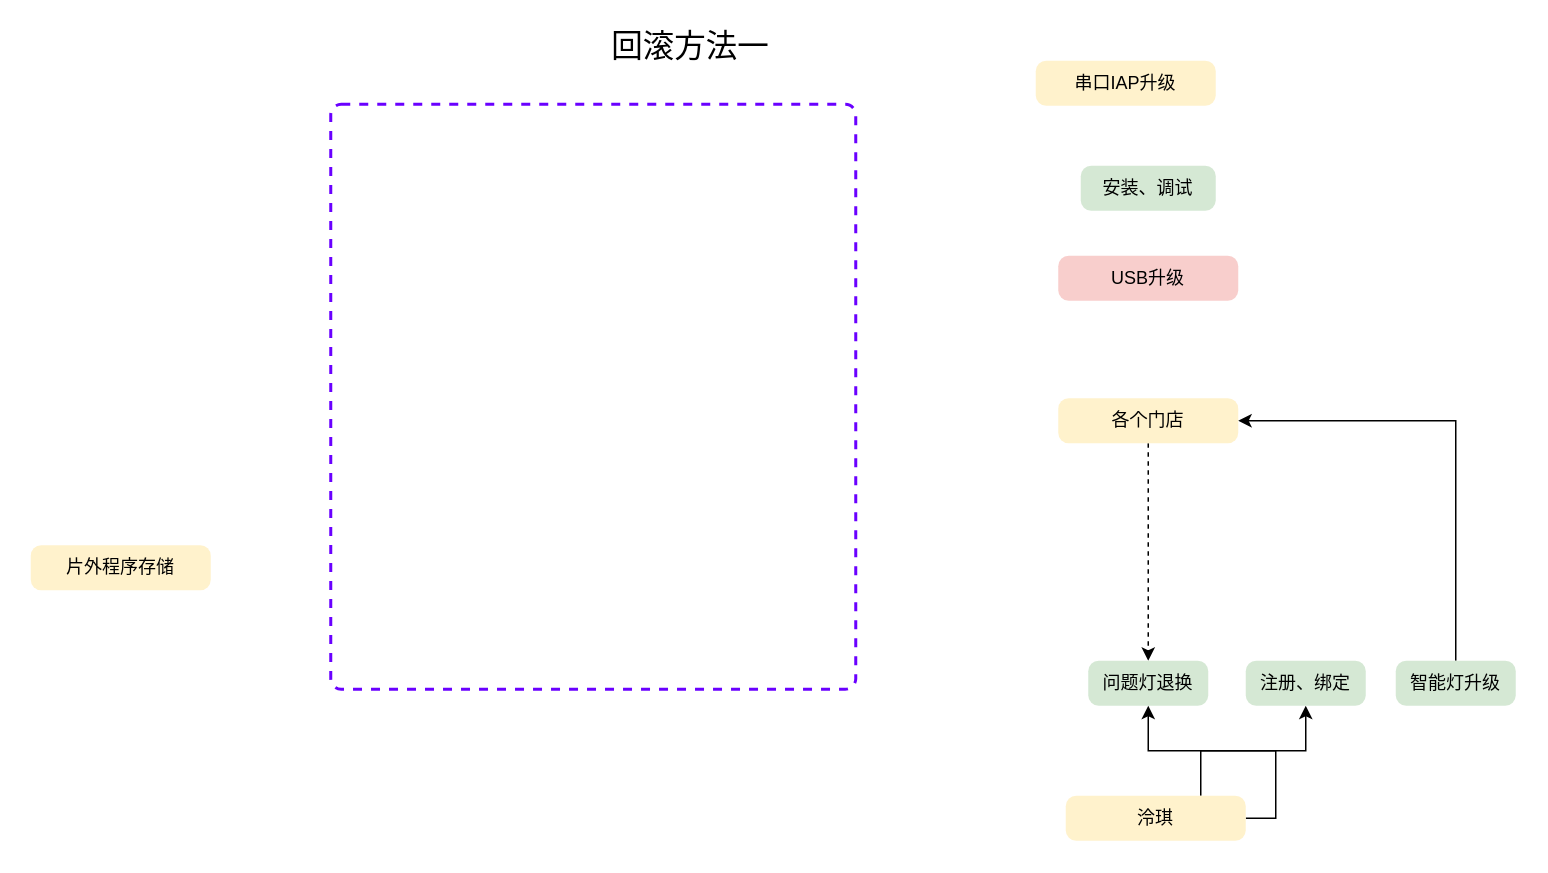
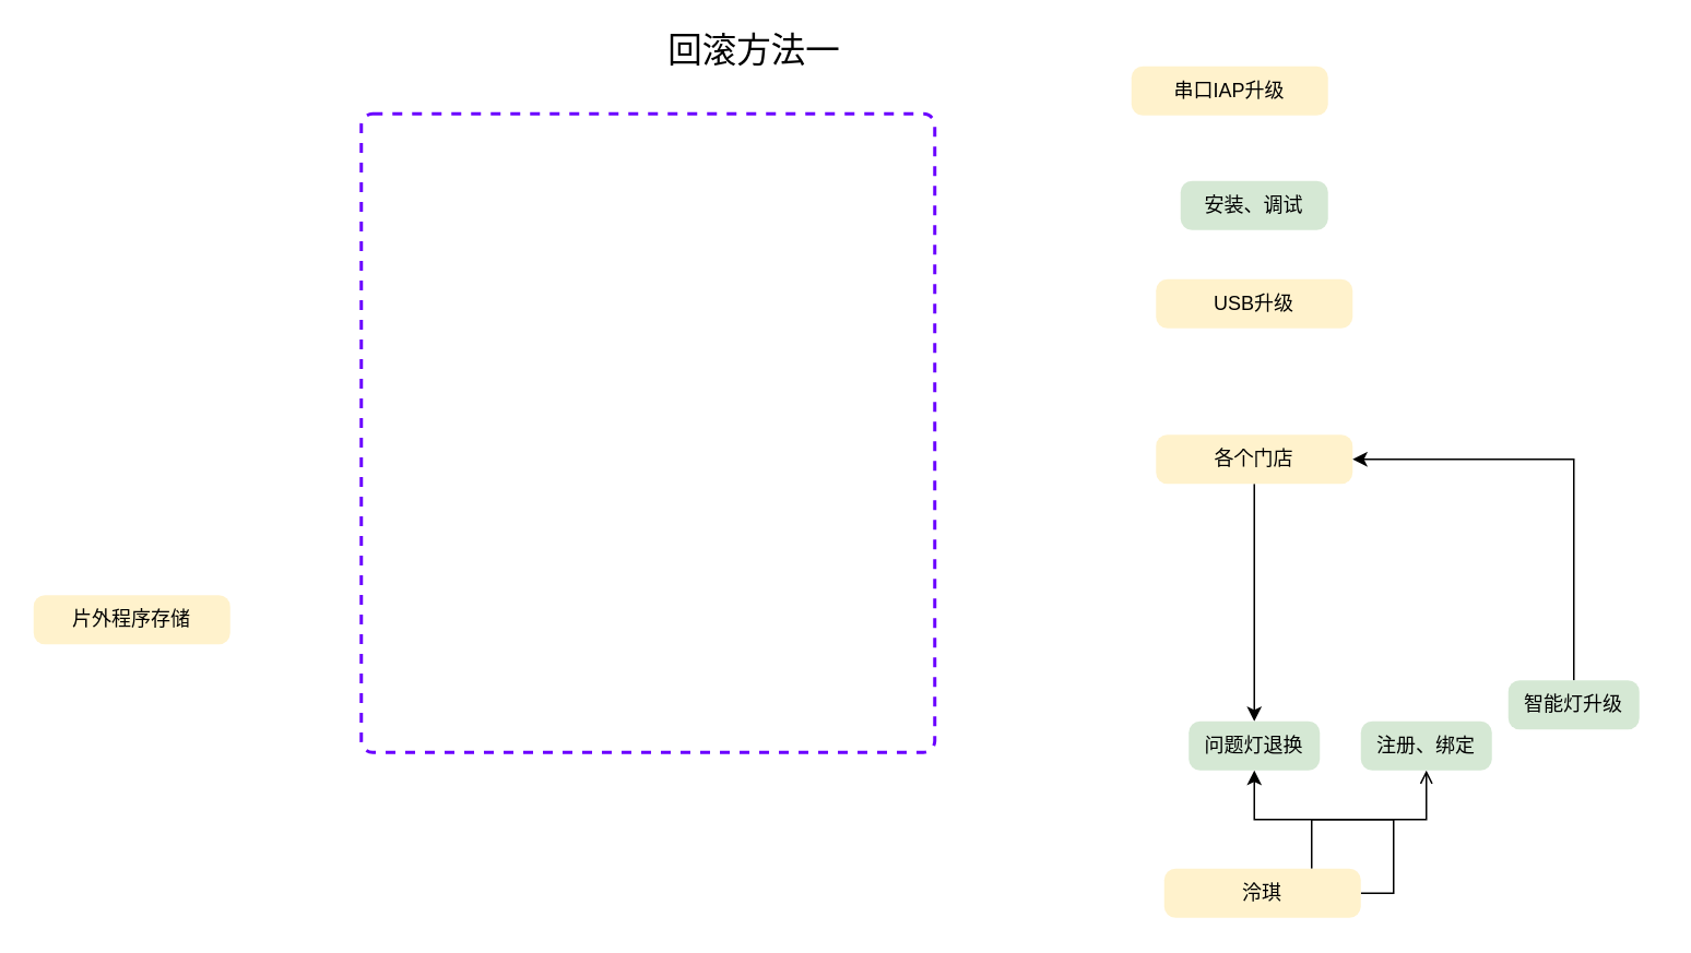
- <mxCell id="14" value="USB升级" style="rounded=1;whiteSpace=wrap;html=1;absoluteArcSize=1;arcSize=14;strokeWidth=2;fillColor=#f8cecc;strokeColor=none;" vertex="1" parent="1"><mxGeometry x="705" y="170" width="120" height="30" as="geometry" /></mxCell>
+ <mxCell id="14" value="USB升级" style="rounded=1;whiteSpace=wrap;html=1;absoluteArcSize=1;arcSize=14;strokeWidth=2;fillColor=#fff2cc;strokeColor=none;" vertex="1" parent="1"><mxGeometry x="705" y="170" width="120" height="30" as="geometry" /></mxCell>
- <mxCell id="2" style="edgeStyle=orthogonalEdgeStyle;rounded=0;html=1;exitX=0.5;exitY=1;entryX=0.5;entryY=0;jettySize=auto;orthogonalLoop=1;fontSize=9;dashed=1;" edge="1" parent="1" source="3" target="4"><mxGeometry relative="1" as="geometry" /></mxCell>
+ <mxCell id="2" style="edgeStyle=orthogonalEdgeStyle;rounded=0;html=1;exitX=0.5;exitY=1;entryX=0.5;entryY=0;jettySize=auto;orthogonalLoop=1;fontSize=9;" edge="1" parent="1" source="3" target="4"><mxGeometry relative="1" as="geometry" /></mxCell>
- <mxCell id="11" value="智能灯升级" style="rounded=1;whiteSpace=wrap;html=1;absoluteArcSize=1;arcSize=14;strokeWidth=2;fillColor=#d5e8d4;strokeColor=none;" vertex="1" parent="1"><mxGeometry x="930" y="440" width="80" height="30" as="geometry" /></mxCell>
+ <mxCell id="11" value="智能灯升级" style="rounded=1;whiteSpace=wrap;html=1;absoluteArcSize=1;arcSize=14;strokeWidth=2;fillColor=#d5e8d4;strokeColor=none;" vertex="1" parent="1"><mxGeometry x="920" y="415" width="80" height="30" as="geometry" /></mxCell>
- <mxCell id="7" style="edgeStyle=orthogonalEdgeStyle;rounded=0;html=1;exitX=0.75;exitY=0;jettySize=auto;orthogonalLoop=1;fontSize=9;" edge="1" parent="1" source="8" target="9"><mxGeometry relative="1" as="geometry" /></mxCell>
+ <mxCell id="7" style="edgeStyle=orthogonalEdgeStyle;rounded=0;html=1;exitX=0.75;exitY=0;jettySize=auto;orthogonalLoop=1;fontSize=9;endArrow=open;" edge="1" parent="1" source="8" target="9"><mxGeometry relative="1" as="geometry" /></mxCell>
